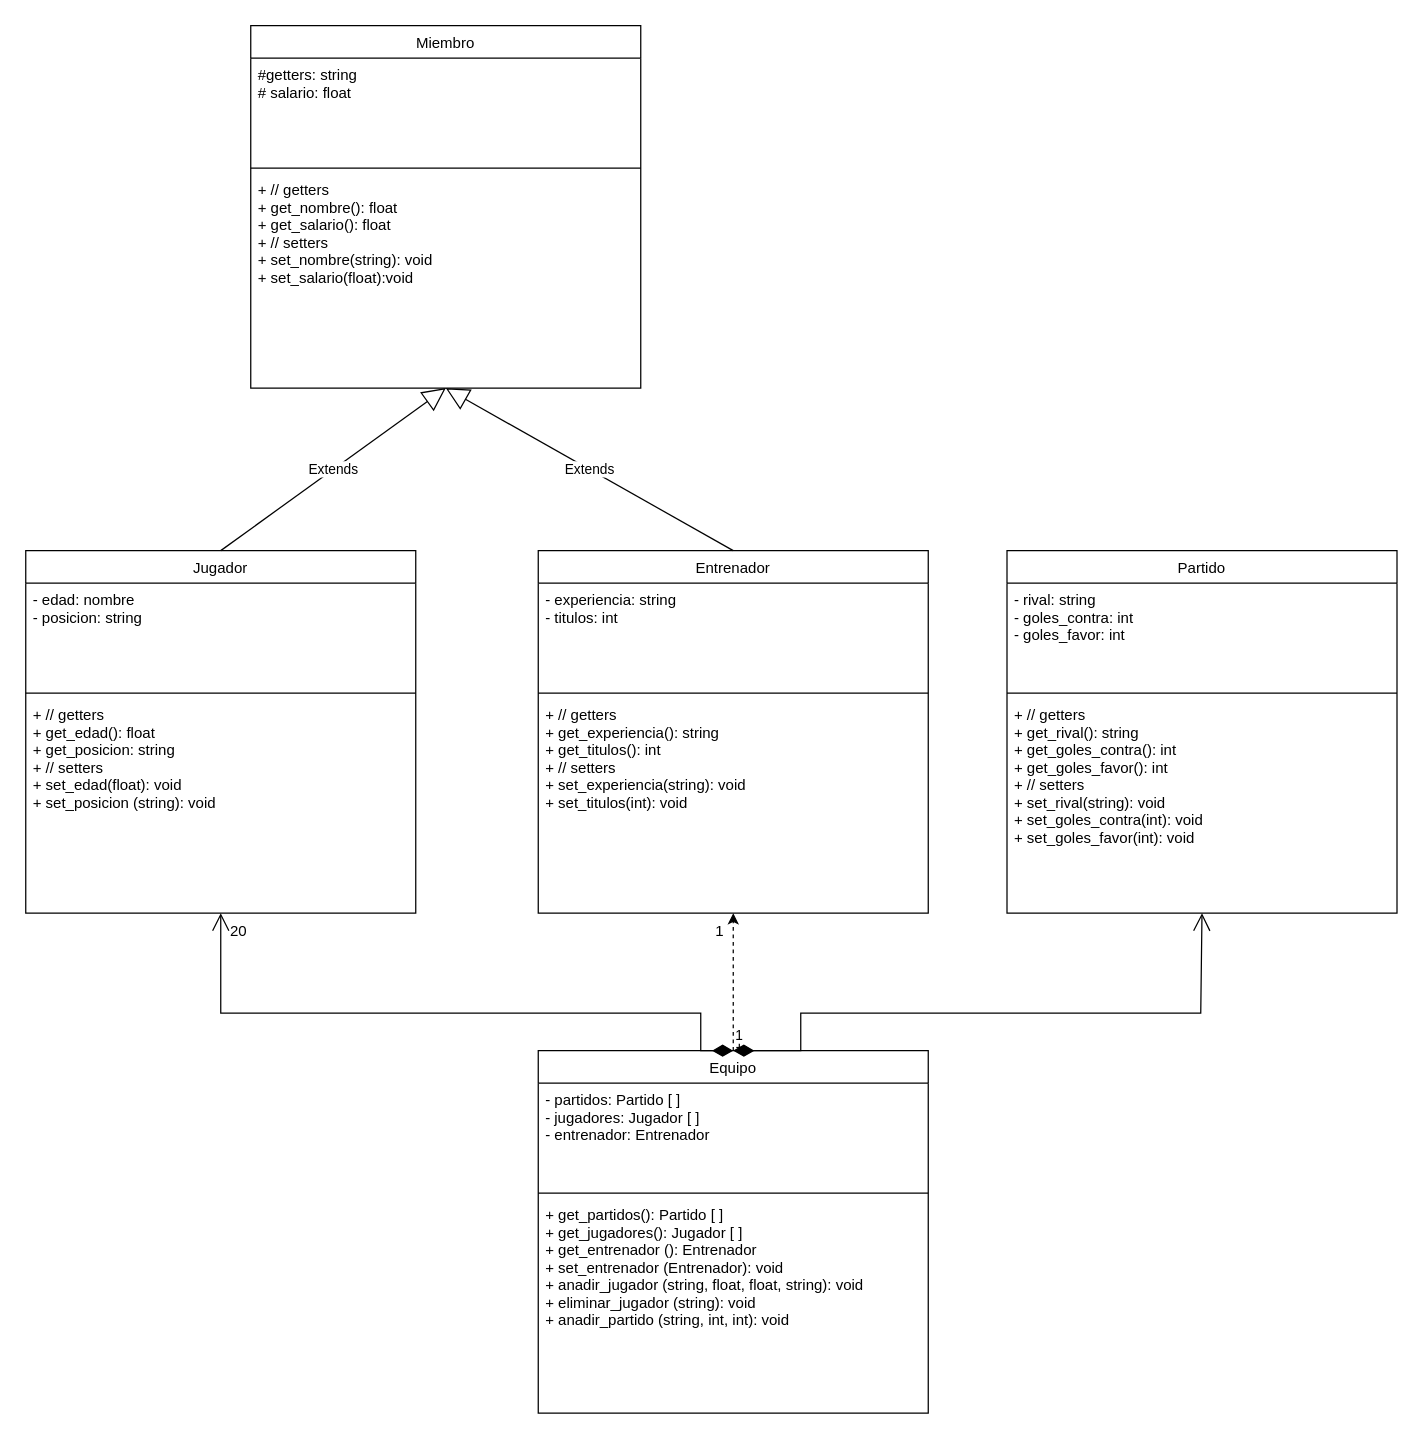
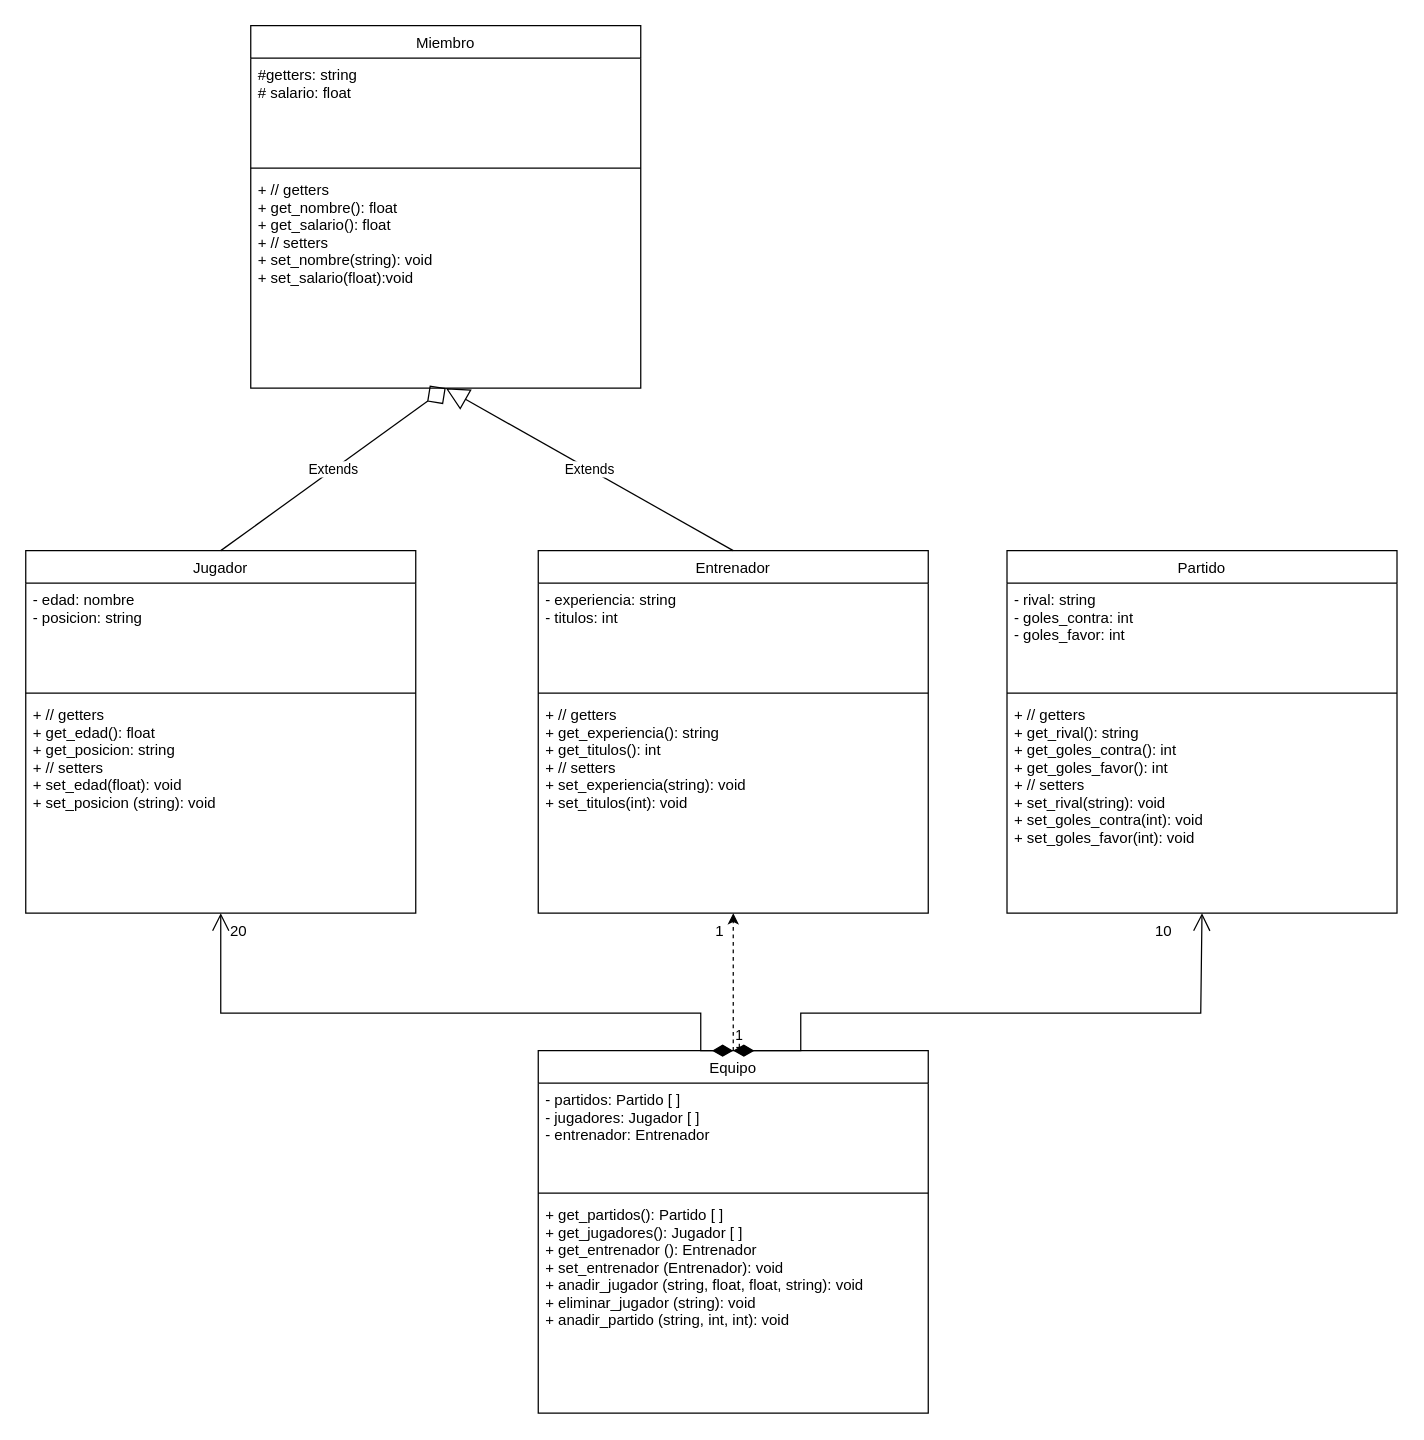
- <mxCell id="23" value="Extends" style="endArrow=block;endSize=16;endFill=0;html=1;rounded=0;exitX=0.5;exitY=0;exitDx=0;exitDy=0;entryX=0.5;entryY=1;entryDx=0;entryDy=0;" edge="1" parent="1" source="15" target="19"><mxGeometry width="160" relative="1" as="geometry"><mxPoint x="180" y="380" as="sourcePoint" /><mxPoint x="340" y="380" as="targetPoint" /></mxGeometry></mxCell>
+ <mxCell id="23" value="Extends" style="endArrow=diamond;endSize=16;endFill=0;html=1;rounded=0;exitX=0.5;exitY=0;exitDx=0;exitDy=0;entryX=0.5;entryY=1;entryDx=0;entryDy=0;" edge="1" parent="1" source="15" target="19"><mxGeometry width="160" relative="1" as="geometry"><mxPoint x="180" y="380" as="sourcePoint" /><mxPoint x="340" y="380" as="targetPoint" /></mxGeometry></mxCell>
+ <mxCell id="29" value="10" style="text;html=1;align=center;verticalAlign=middle;resizable=0;points=[];autosize=1;strokeColor=none;fillColor=none;" vertex="1" parent="1"><mxGeometry x="910" y="730" width="40" height="30" as="geometry" /></mxCell>
